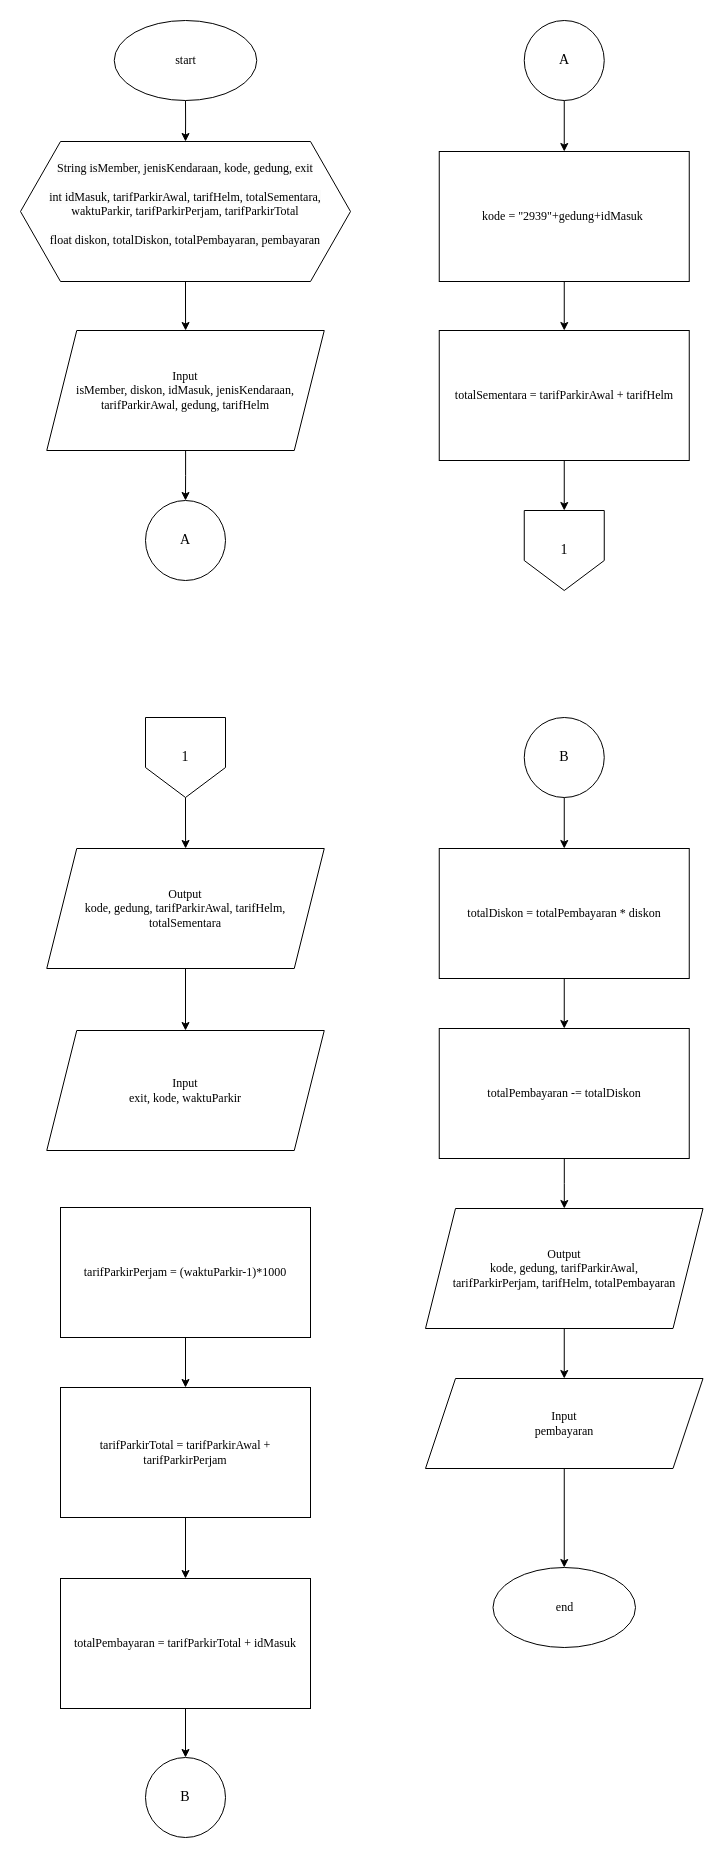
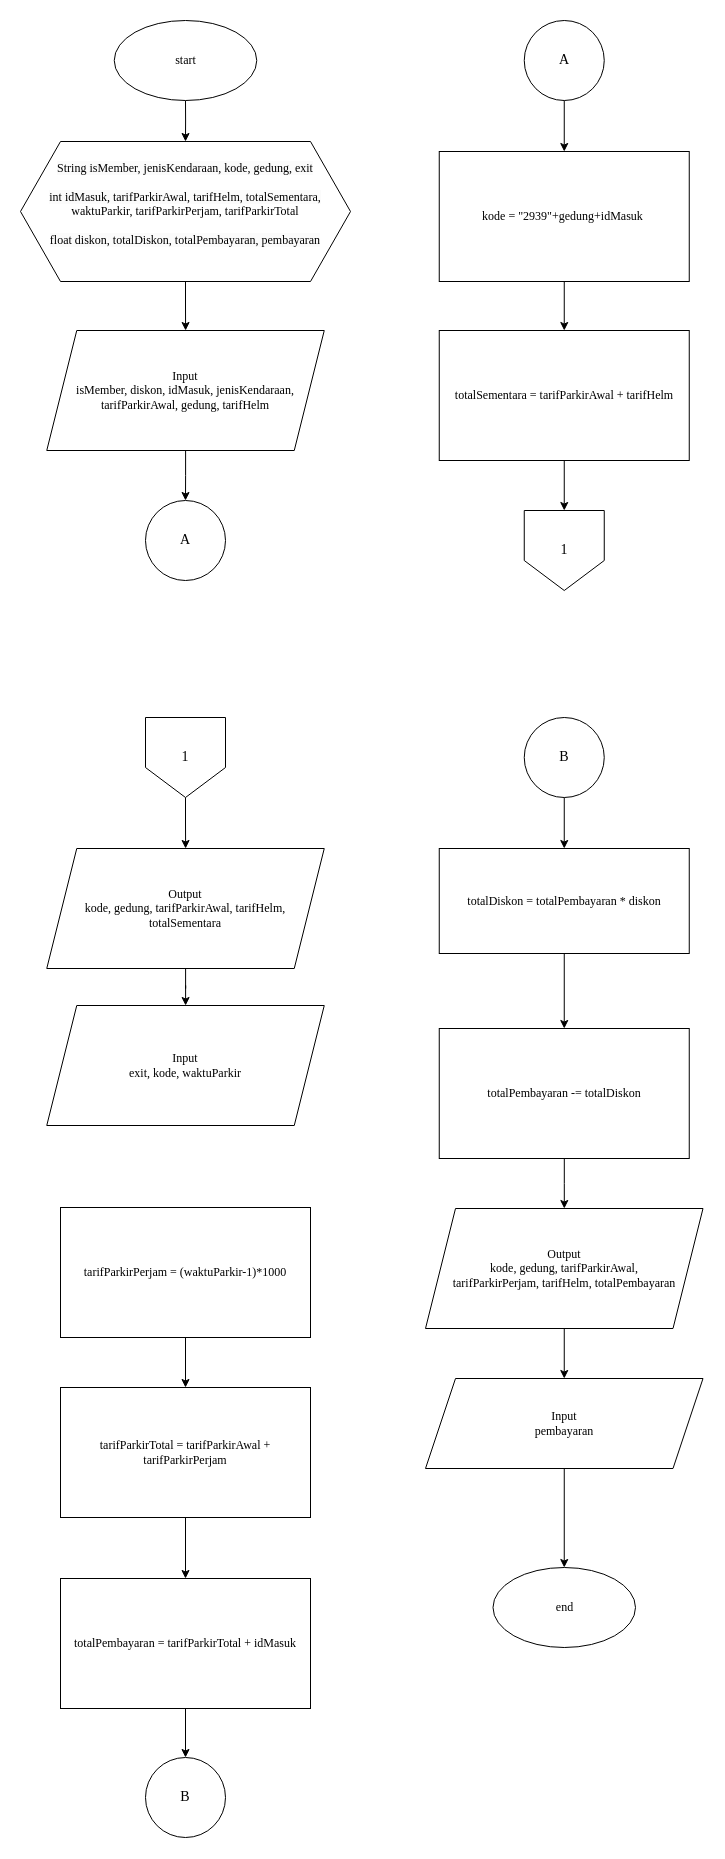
- <mxCell id="22" value="totalDiskon = totalPembayaran * diskon" style="rounded=0;whiteSpace=wrap;html=1;fontFamily=Times New Roman;fontSize=12;" parent="1" vertex="1"><mxGeometry x="438.75" y="848" width="250" height="130" as="geometry" /></mxCell>
+ <mxCell id="22" value="totalDiskon = totalPembayaran * diskon" style="rounded=0;whiteSpace=wrap;html=1;fontFamily=Times New Roman;fontSize=12;" parent="1" vertex="1"><mxGeometry x="438.75" y="848" width="250" height="105" as="geometry" /></mxCell>
- <mxCell id="14" value="Input&lt;br&gt;exit, kode, waktuParkir" style="shape=parallelogram;perimeter=parallelogramPerimeter;whiteSpace=wrap;html=1;fixedSize=1;size=30;fontFamily=Times New Roman;fontSize=12;" parent="1" vertex="1"><mxGeometry x="46.25" y="1030" width="277.5" height="120" as="geometry" /></mxCell>
+ <mxCell id="14" value="Input&lt;br&gt;exit, kode, waktuParkir" style="shape=parallelogram;perimeter=parallelogramPerimeter;whiteSpace=wrap;html=1;fixedSize=1;size=30;fontFamily=Times New Roman;fontSize=12;" parent="1" vertex="1"><mxGeometry x="46.25" y="1005" width="277.5" height="120" as="geometry" /></mxCell>
